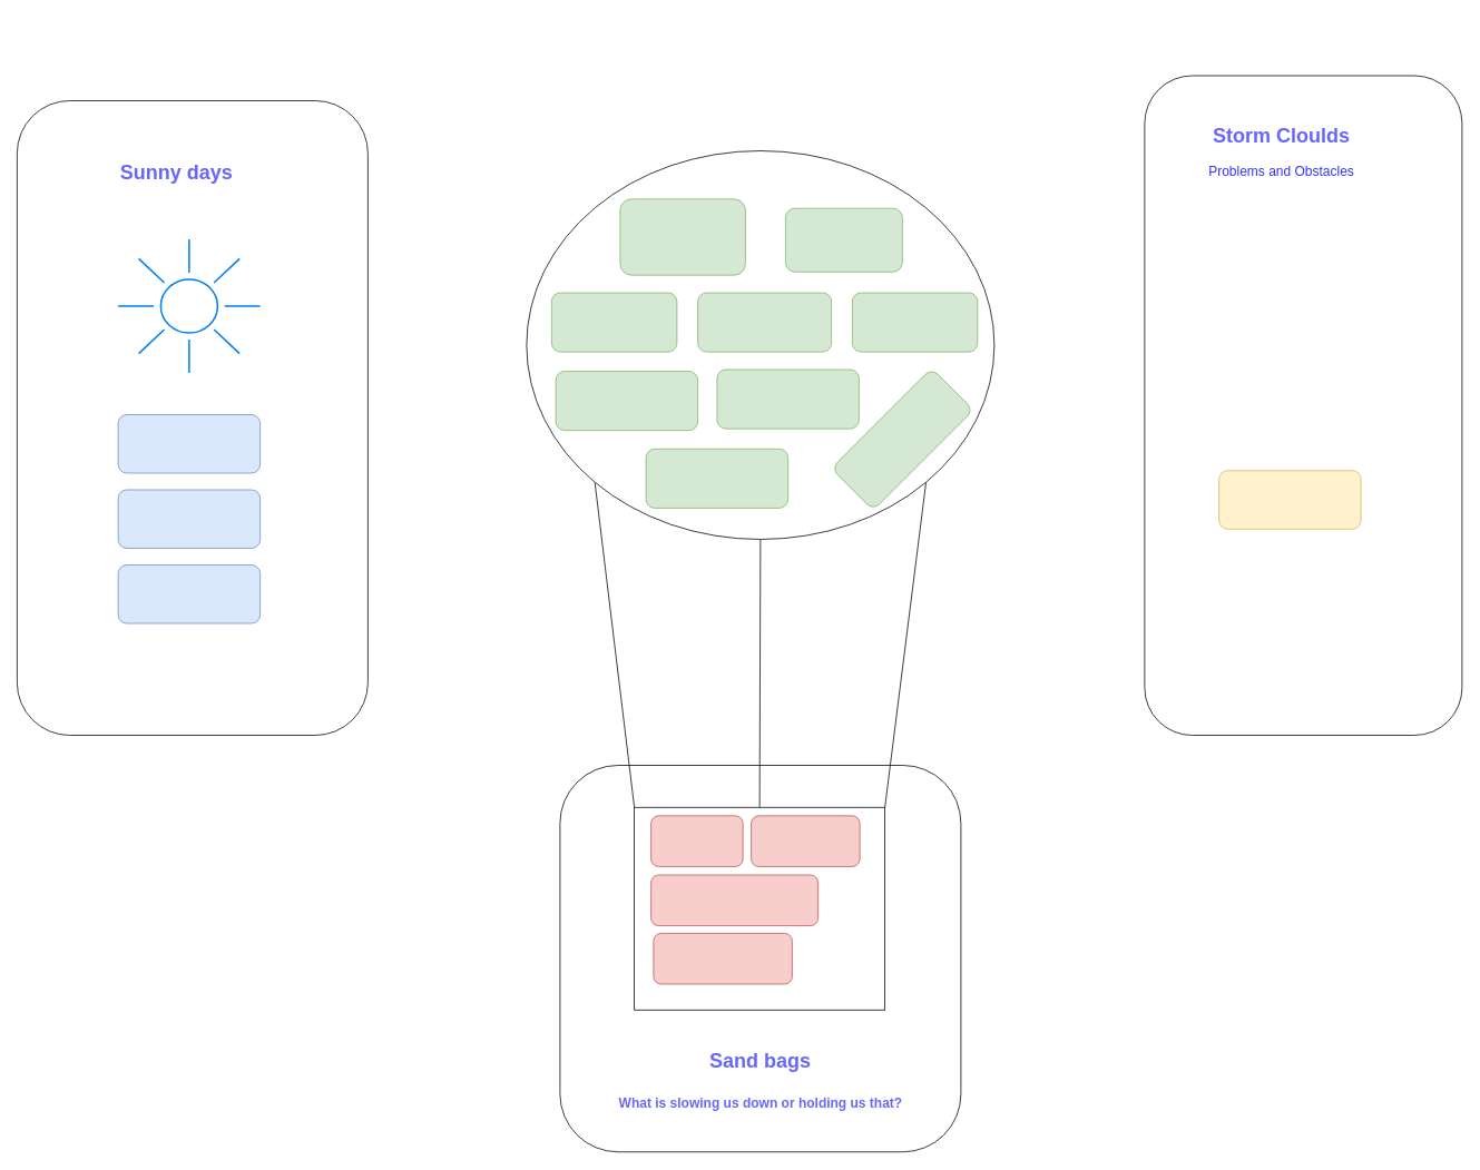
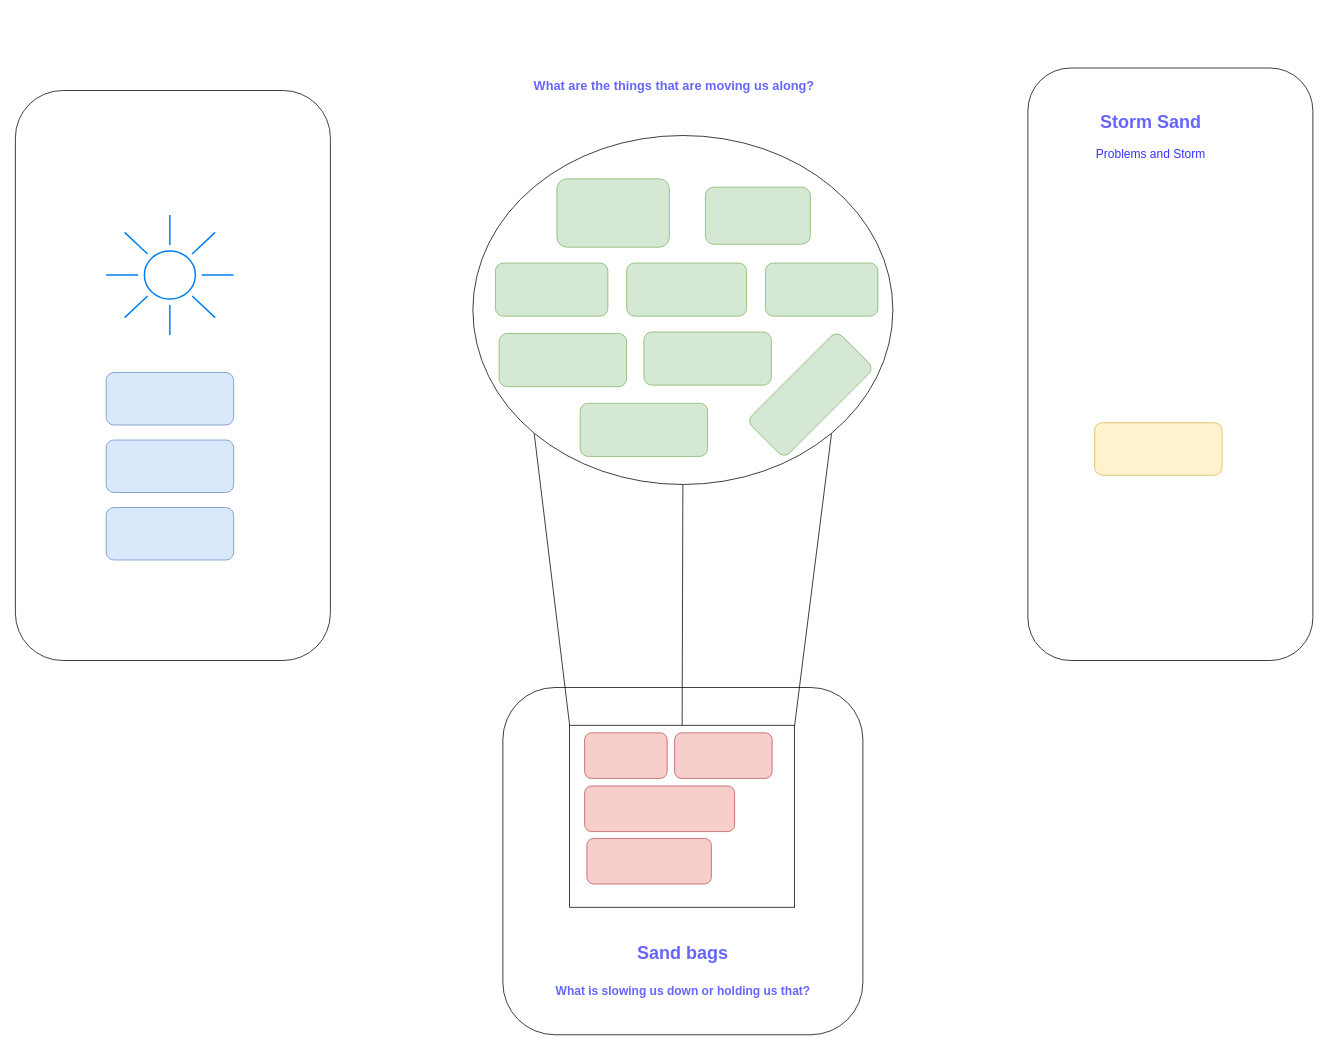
+ <mxCell id="34" value="What are the things that are moving us along?" style="text;html=1;strokeColor=none;fillColor=none;align=center;verticalAlign=middle;whiteSpace=wrap;rounded=0;fontSize=17;fontColor=#6666FF;fontStyle=1" parent="33" vertex="1"><mxGeometry y="60" width="397" height="70" as="geometry" /></mxCell>
- <mxCell id="27" value="Storm Cloulds" style="text;html=1;strokeColor=none;fillColor=none;align=center;verticalAlign=middle;whiteSpace=wrap;rounded=0;fontSize=24;fontColor=#6666FF;fontStyle=1" parent="26" vertex="1"><mxGeometry x="7" width="170" height="60" as="geometry" /></mxCell>
+ <mxCell id="27" value="Storm Sand" style="text;html=1;strokeColor=none;fillColor=none;align=center;verticalAlign=middle;whiteSpace=wrap;rounded=0;fontSize=24;fontColor=#6666FF;fontStyle=1" parent="26" vertex="1"><mxGeometry x="7" width="170" height="60" as="geometry" /></mxCell>
- <mxCell id="28" value="Problems and Obstacles" style="text;html=1;strokeColor=none;fillColor=none;align=center;verticalAlign=middle;whiteSpace=wrap;rounded=0;fontColor=#3333FF;fontSize=16;" parent="26" vertex="1"><mxGeometry y="57" width="184" height="30" as="geometry" /></mxCell>
+ <mxCell id="28" value="Problems and Storm" style="text;html=1;strokeColor=none;fillColor=none;align=center;verticalAlign=middle;whiteSpace=wrap;rounded=0;fontColor=#3333FF;fontSize=16;" parent="26" vertex="1"><mxGeometry y="57" width="184" height="30" as="geometry" /></mxCell>
- <mxCell id="21" value="Sunny days" style="text;html=1;strokeColor=none;fillColor=none;align=center;verticalAlign=middle;whiteSpace=wrap;rounded=0;fontSize=24;fontColor=#6666FF;fontStyle=1" parent="20" vertex="1"><mxGeometry x="105" width="140" height="60" as="geometry" /></mxCell>
